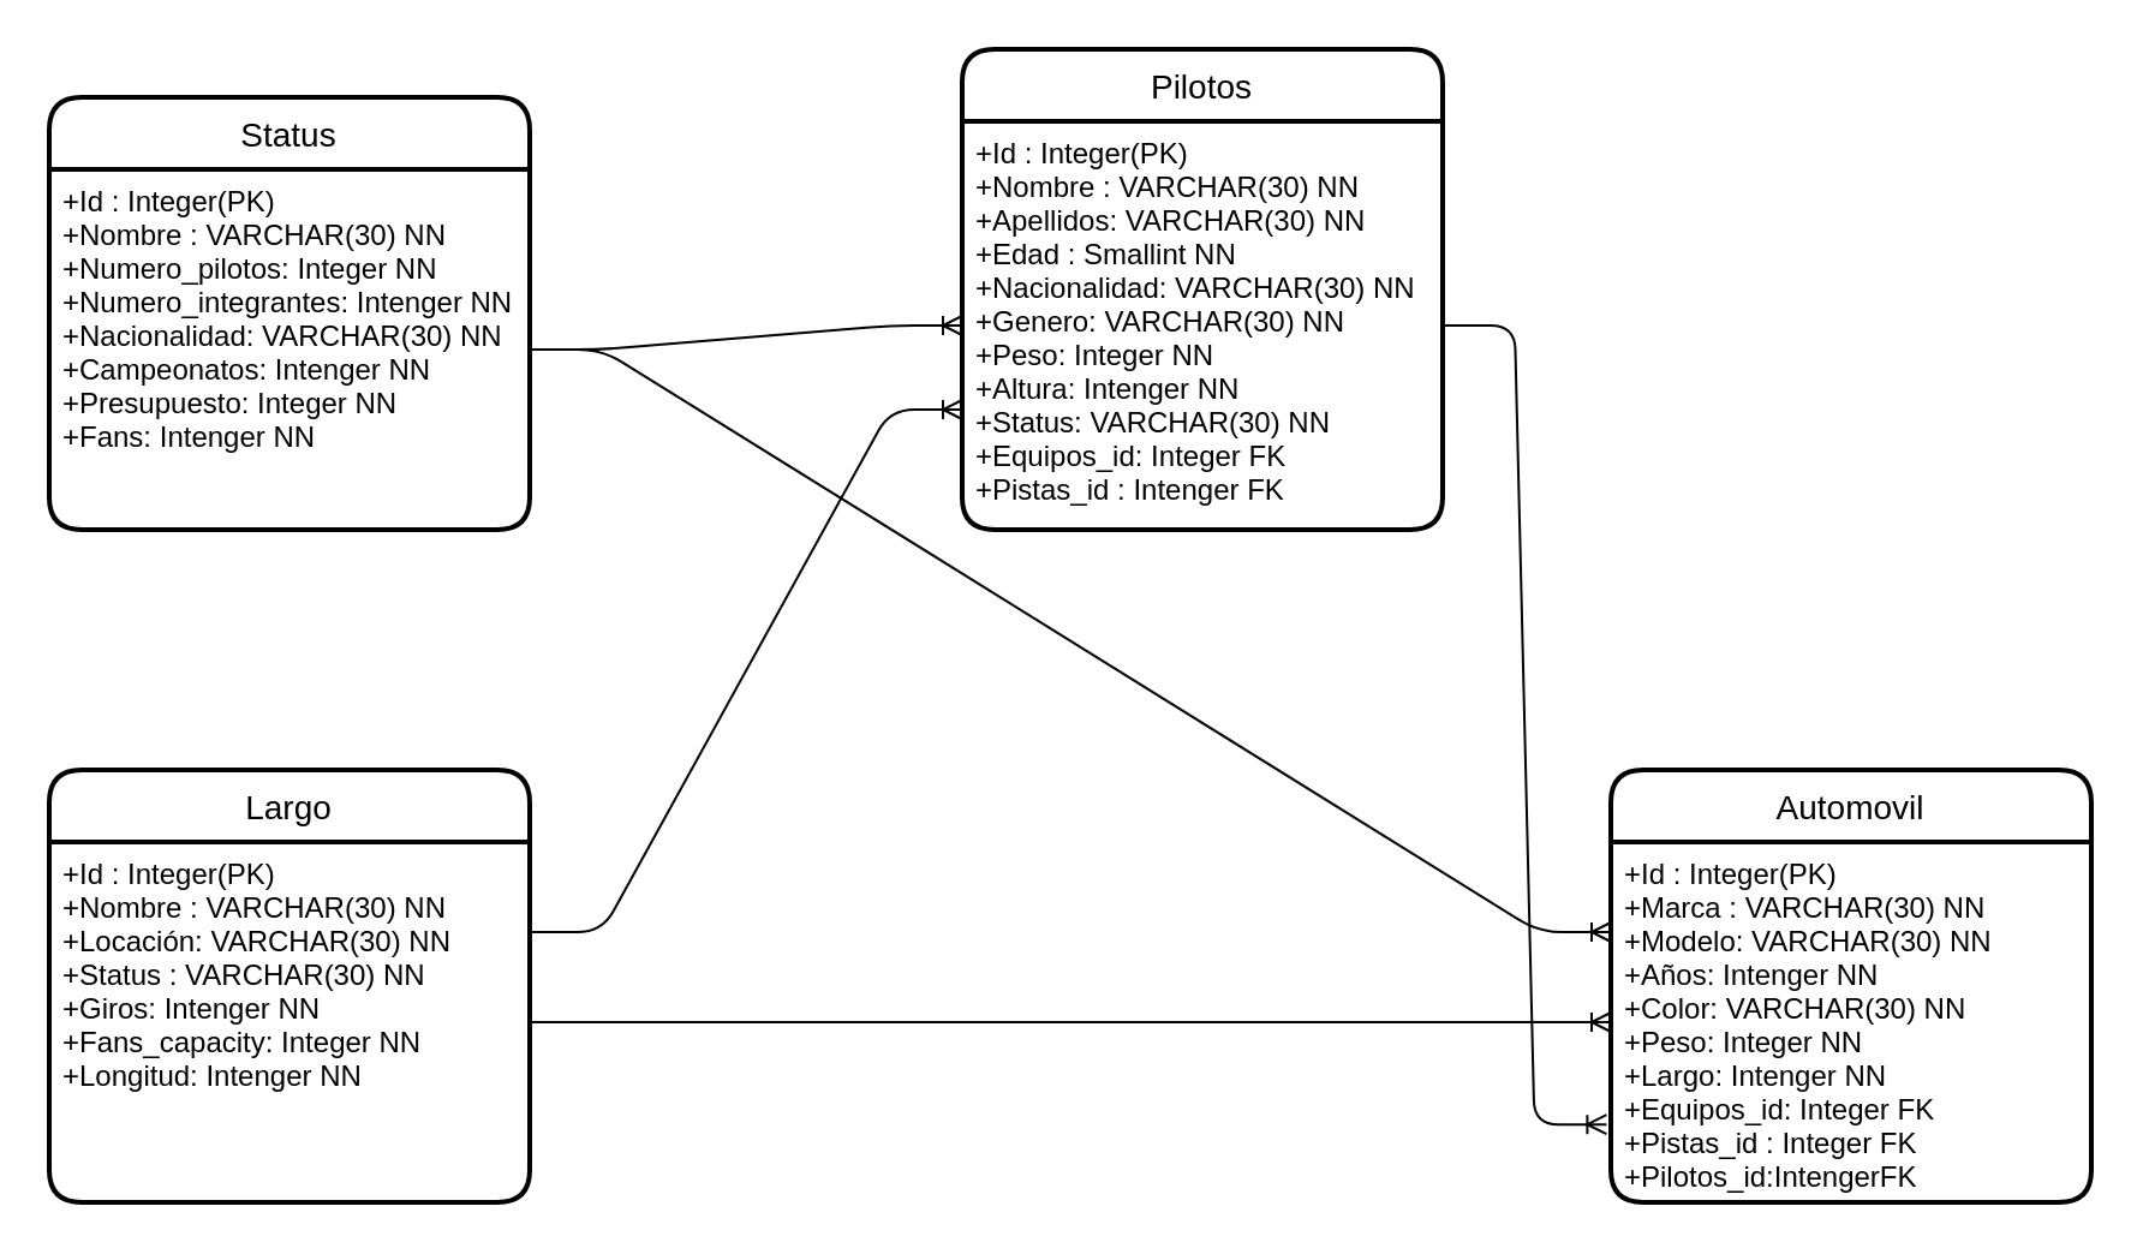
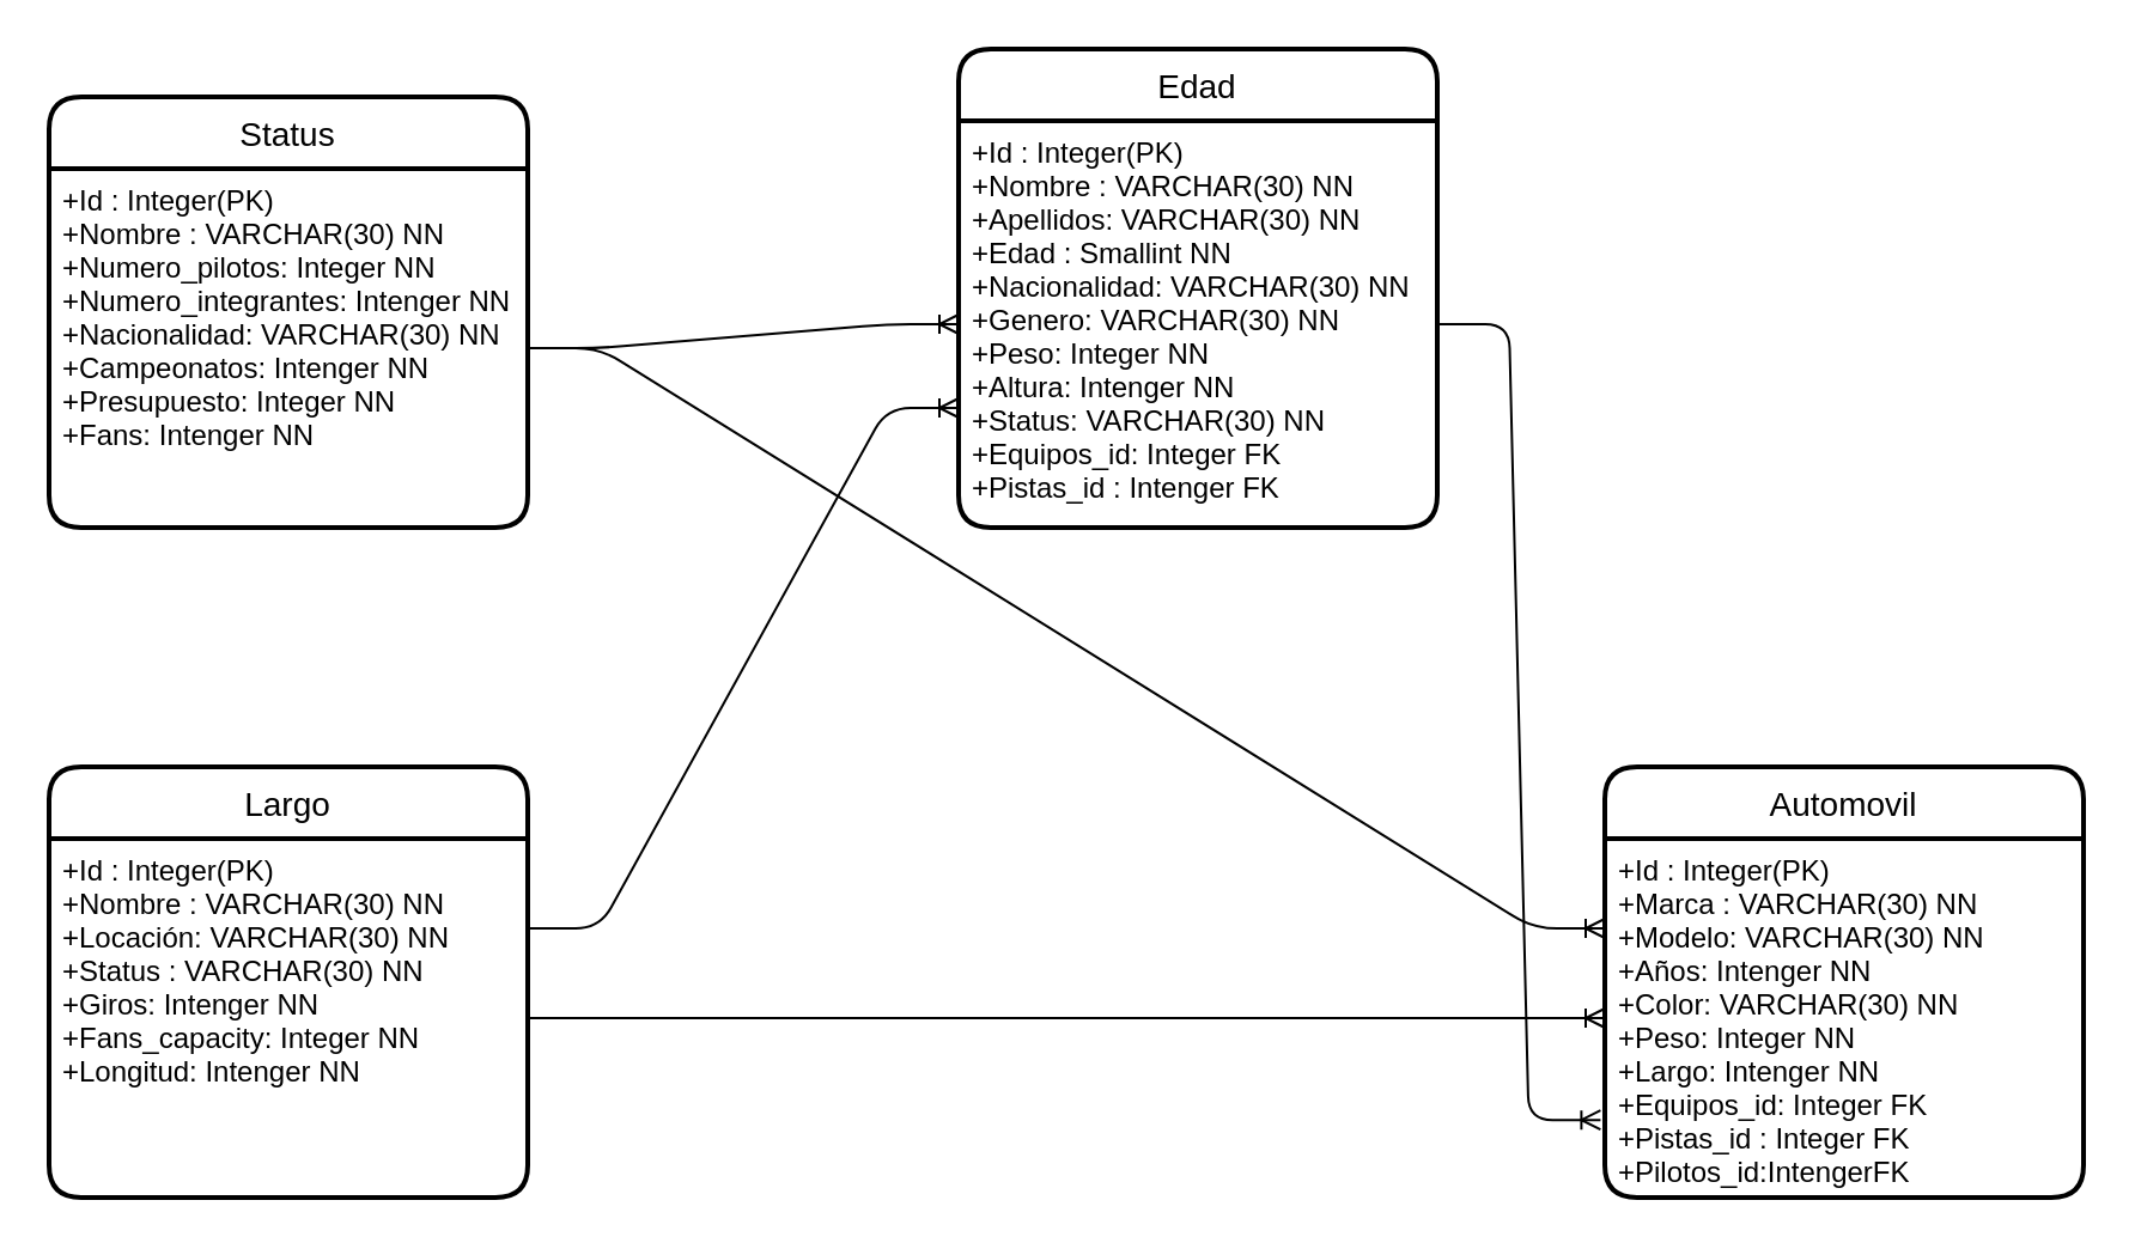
- <mxCell id="2" value="Pilotos" style="swimlane;childLayout=stackLayout;horizontal=1;startSize=30;horizontalStack=0;rounded=1;fontSize=14;fontStyle=0;strokeWidth=2;resizeParent=0;resizeLast=1;shadow=0;dashed=0;align=center;" vertex="1" parent="1"><mxGeometry x="400" y="20" width="200" height="200" as="geometry" /></mxCell>
+ <mxCell id="2" value="Edad" style="swimlane;childLayout=stackLayout;horizontal=1;startSize=30;horizontalStack=0;rounded=1;fontSize=14;fontStyle=0;strokeWidth=2;resizeParent=0;resizeLast=1;shadow=0;dashed=0;align=center;" vertex="1" parent="1"><mxGeometry x="400" y="20" width="200" height="200" as="geometry" /></mxCell>
